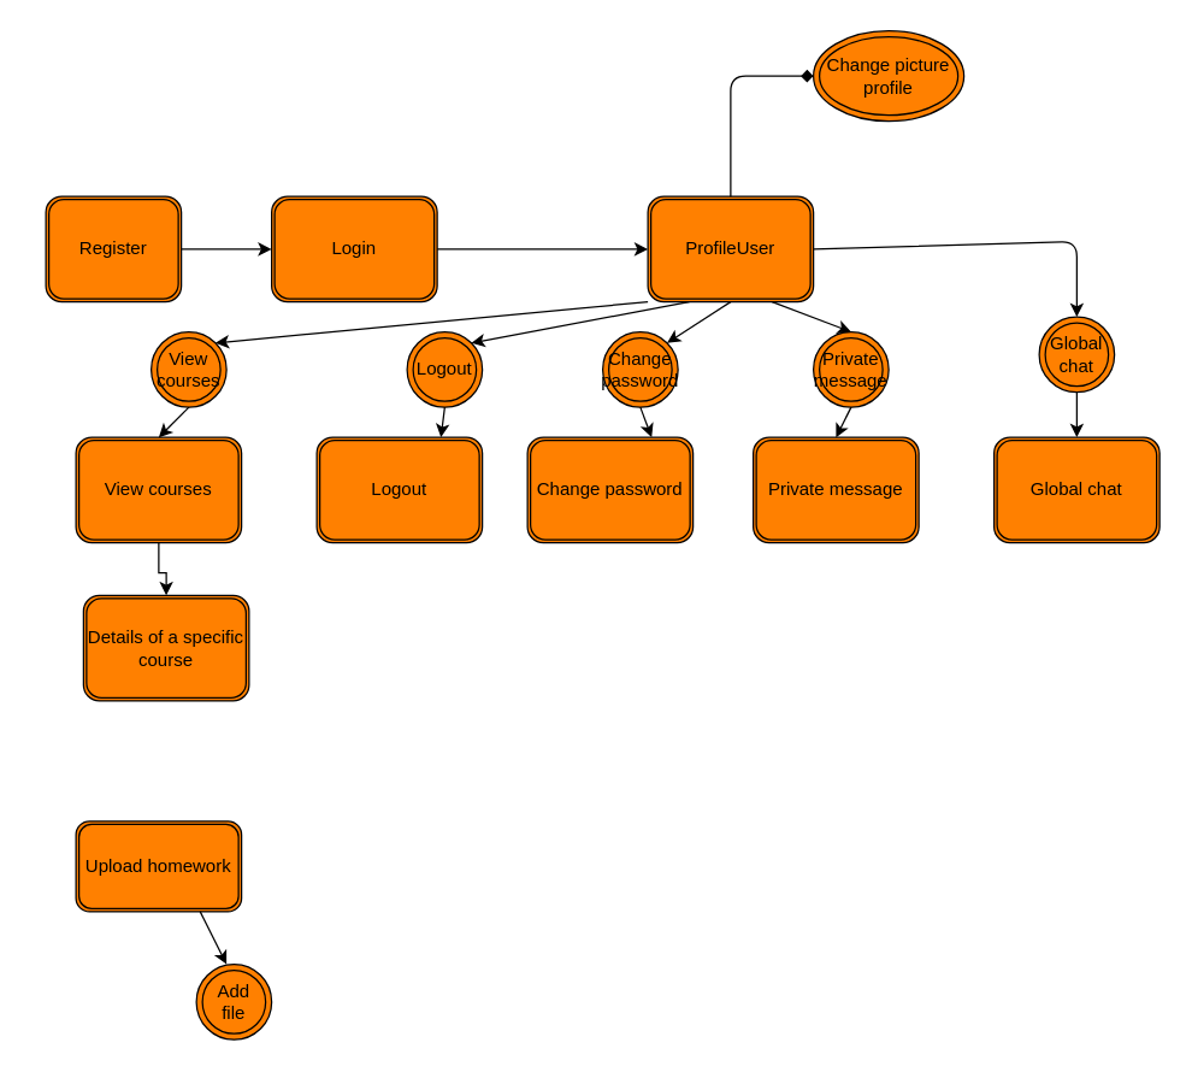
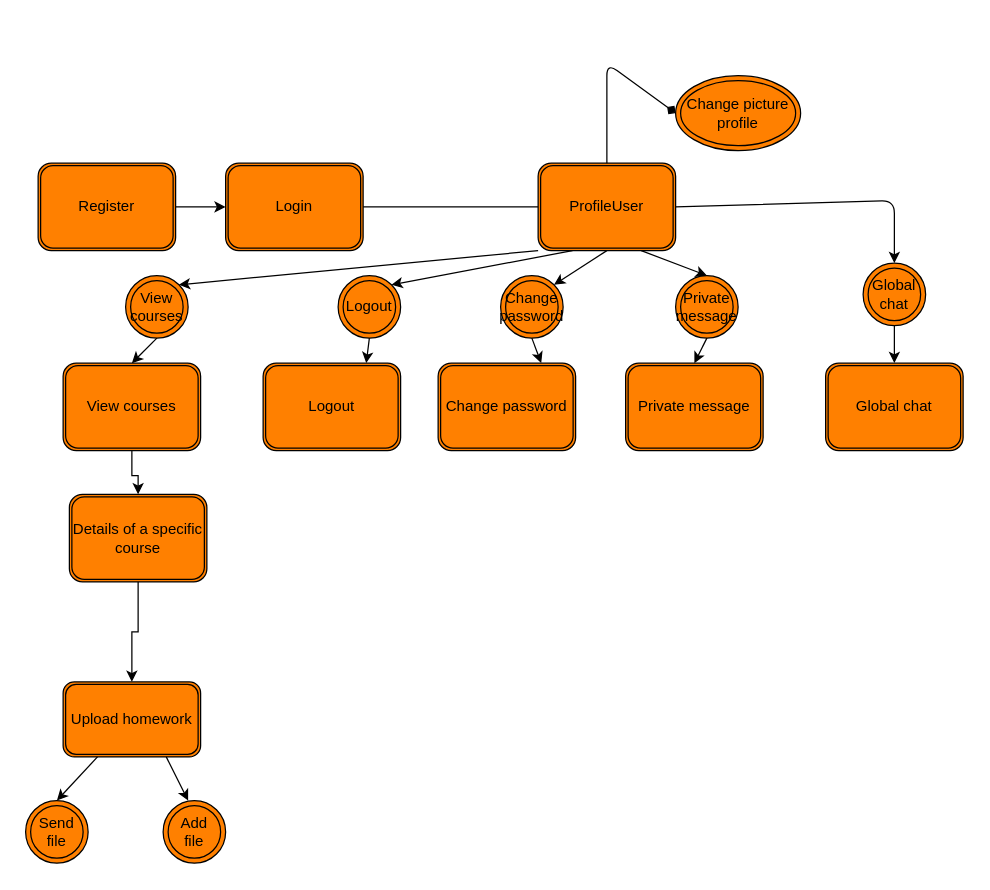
- <mxCell id="13" value="Change picture&lt;br&gt;profile" style="ellipse;shape=doubleEllipse;whiteSpace=wrap;html=1;fillColor=#FF8000;" vertex="1" parent="1"><mxGeometry x="540" y="20" width="100" height="60" as="geometry" /></mxCell>
+ <mxCell id="13" value="Change picture&lt;br&gt;profile" style="ellipse;shape=doubleEllipse;whiteSpace=wrap;html=1;fillColor=#FF8000;" vertex="1" parent="1"><mxGeometry x="540" y="60" width="100" height="60" as="geometry" /></mxCell>
- <mxCell id="3" value="Register" style="shape=ext;double=1;rounded=1;whiteSpace=wrap;html=1;fillColor=#FF8000;" vertex="1" parent="1"><mxGeometry x="30" y="130" width="90" height="70" as="geometry" /></mxCell>
+ <mxCell id="3" value="Register" style="shape=ext;double=1;rounded=1;whiteSpace=wrap;html=1;fillColor=#FF8000;" vertex="1" parent="1"><mxGeometry x="30" y="130" width="110" height="70" as="geometry" /></mxCell>
- <mxCell id="12" value="" style="endArrow=classic;html=1;exitX=1;exitY=0.5;exitDx=0;exitDy=0;entryX=0;entryY=0.5;entryDx=0;entryDy=0;" edge="1" parent="1" source="4" target="5"><mxGeometry width="50" height="50" relative="1" as="geometry"><mxPoint x="320" y="110" as="sourcePoint" /><mxPoint x="370" y="60" as="targetPoint" /></mxGeometry></mxCell>
+ <mxCell id="12" value="" style="endArrow=none;html=1;exitX=1;exitY=0.5;exitDx=0;exitDy=0;entryX=0;entryY=0.5;entryDx=0;entryDy=0;" edge="1" parent="1" source="4" target="5"><mxGeometry width="50" height="50" relative="1" as="geometry"><mxPoint x="320" y="110" as="sourcePoint" /><mxPoint x="370" y="60" as="targetPoint" /></mxGeometry></mxCell>
+ <mxCell id="15" value="" style="edgeStyle=orthogonalEdgeStyle;rounded=0;orthogonalLoop=1;jettySize=auto;html=1;" edge="1" parent="1" source="16" target="17"><mxGeometry relative="1" as="geometry" /></mxCell>
+ <mxCell id="26" value="" style="endArrow=classic;html=1;exitX=0.25;exitY=1;exitDx=0;exitDy=0;entryX=0.5;entryY=0;entryDx=0;entryDy=0;" edge="1" parent="1" source="17" target="24"><mxGeometry width="50" height="50" relative="1" as="geometry"><mxPoint x="340" y="570" as="sourcePoint" /><mxPoint x="390" y="520" as="targetPoint" /><Array as="points" /></mxGeometry></mxCell>
+ <mxCell id="24" value="Send file" style="ellipse;shape=doubleEllipse;whiteSpace=wrap;html=1;aspect=fixed;fillColor=#FF8000;" vertex="1" parent="1"><mxGeometry x="20" y="640" width="50" height="50" as="geometry" /></mxCell>
